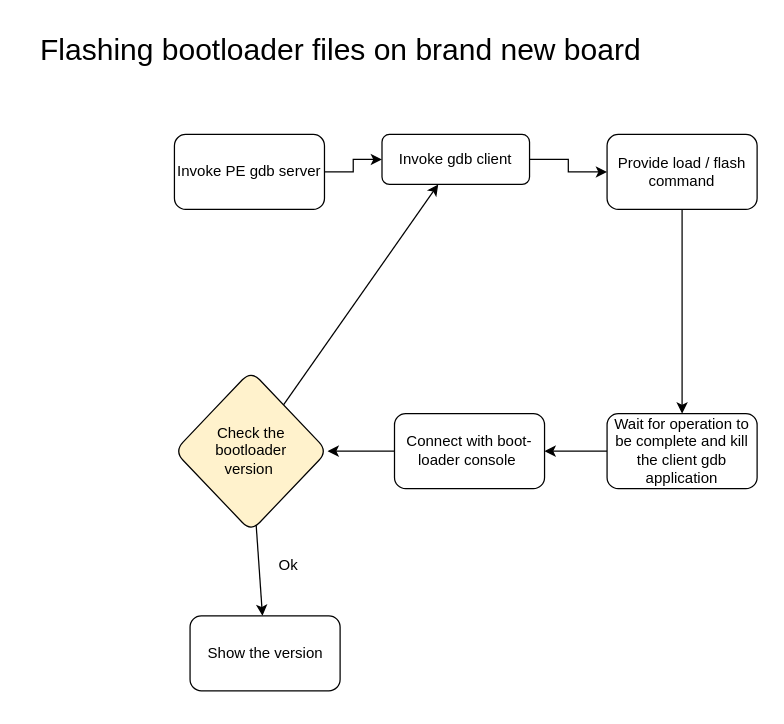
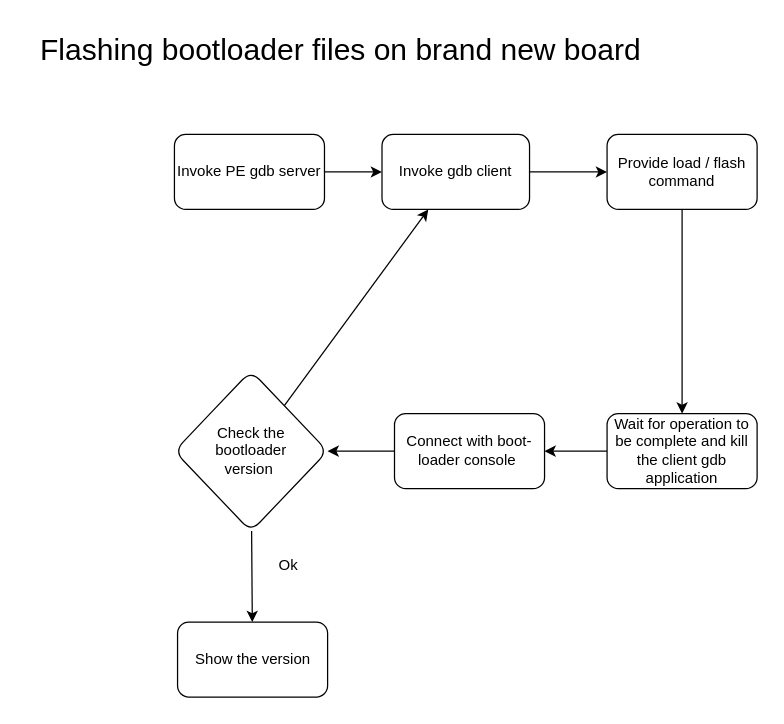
- <mxCell id="6" value="Invoke gdb client" style="whiteSpace=wrap;html=1;rounded=1;" vertex="1" parent="1"><mxGeometry x="305" y="107" width="118" height="40" as="geometry" /></mxCell>
+ <mxCell id="6" value="Invoke gdb client" style="whiteSpace=wrap;html=1;rounded=1;" vertex="1" parent="1"><mxGeometry x="305" y="107" width="118" height="60" as="geometry" /></mxCell>
- <mxCell id="15" value="Check the &lt;br&gt;bootloader &lt;br&gt;version&amp;nbsp;" style="rhombus;whiteSpace=wrap;html=1;rounded=1;fillColor=#fff2cc;" vertex="1" parent="1"><mxGeometry x="139" y="296" width="122.5" height="128.58" as="geometry" /></mxCell>
+ <mxCell id="15" value="Check the &lt;br&gt;bootloader &lt;br&gt;version&amp;nbsp;" style="rhombus;whiteSpace=wrap;html=1;rounded=1;" vertex="1" parent="1"><mxGeometry x="139" y="296" width="122.5" height="128.58" as="geometry" /></mxCell>
- <mxCell id="16" value="Show the version" style="whiteSpace=wrap;html=1;rounded=1;" vertex="1" parent="1"><mxGeometry x="151.5" y="492" width="120" height="60" as="geometry" /></mxCell>
+ <mxCell id="16" value="Show the version" style="whiteSpace=wrap;html=1;rounded=1;" vertex="1" parent="1"><mxGeometry x="141.5" y="497" width="120" height="60" as="geometry" /></mxCell>
